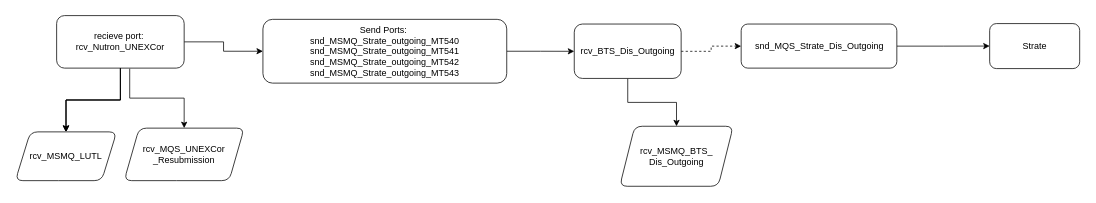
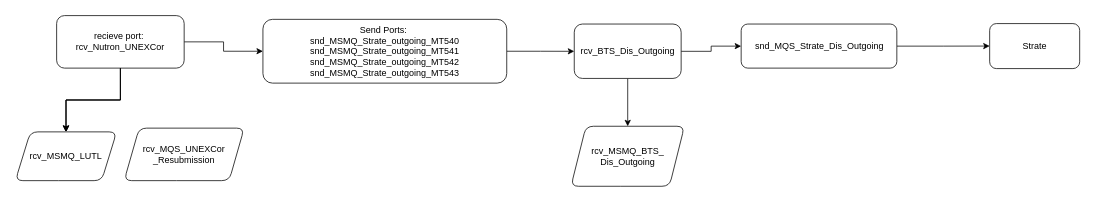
- <mxCell id="13" value="" style="edgeStyle=orthogonalEdgeStyle;rounded=0;orthogonalLoop=1;jettySize=auto;html=1;dashed=1;" edge="1" parent="1" source="14" target="17"><mxGeometry relative="1" as="geometry" /></mxCell>
+ <mxCell id="13" value="" style="edgeStyle=orthogonalEdgeStyle;rounded=0;orthogonalLoop=1;jettySize=auto;html=1;" edge="1" parent="1" source="14" target="17"><mxGeometry relative="1" as="geometry" /></mxCell>
- <mxCell id="9" value="" style="edgeStyle=orthogonalEdgeStyle;rounded=0;orthogonalLoop=1;jettySize=auto;html=1;exitX=0.573;exitY=1.01;exitDx=0;exitDy=0;exitPerimeter=0;" edge="1" parent="1" source="6" target="8"><mxGeometry relative="1" as="geometry"><mxPoint x="90" y="100" as="sourcePoint" /><mxPoint x="98" y="185" as="targetPoint" /></mxGeometry></mxCell>
- <mxCell id="15" value="rcv_MSMQ_BTS_&lt;div&gt;Dis_Outgoing&lt;/div&gt;" style="shape=parallelogram;perimeter=parallelogramPerimeter;whiteSpace=wrap;html=1;fixedSize=1;rounded=1;" vertex="1" parent="1"><mxGeometry x="825.63" y="167.5" width="151.25" height="80" as="geometry" /></mxCell>
+ <mxCell id="15" value="rcv_MSMQ_BTS_&lt;div&gt;Dis_Outgoing&lt;/div&gt;" style="shape=parallelogram;perimeter=parallelogramPerimeter;whiteSpace=wrap;html=1;fixedSize=1;rounded=1;" vertex="1" parent="1"><mxGeometry x="760.63" y="167.5" width="151.25" height="80" as="geometry" /></mxCell>
